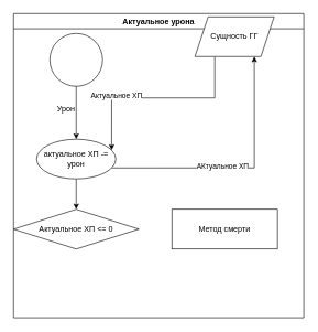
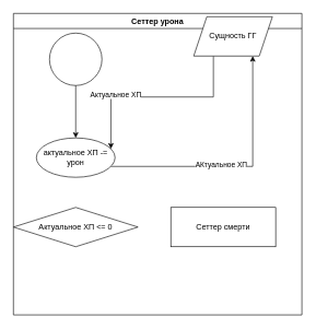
- <mxCell id="2" value="Актуальное урона" style="swimlane;whiteSpace=wrap;html=1;startSize=23;" vertex="1" parent="1"><mxGeometry x="20" y="20" width="440" height="460" as="geometry" /></mxCell>
+ <mxCell id="2" value="Сеттер урона" style="swimlane;whiteSpace=wrap;html=1;startSize=23;" vertex="1" parent="1"><mxGeometry x="20" y="20" width="440" height="460" as="geometry" /></mxCell>
- <mxCell id="14" value="Урон" style="text;html=1;strokeColor=none;fillColor=none;align=center;verticalAlign=middle;whiteSpace=wrap;rounded=0;" vertex="1" parent="2"><mxGeometry x="50" y="130" width="60" height="30" as="geometry" /></mxCell>
- <mxCell id="7" style="edgeStyle=orthogonalEdgeStyle;rounded=0;orthogonalLoop=1;jettySize=auto;html=1;exitX=0.5;exitY=1;exitDx=0;exitDy=0;entryX=0.5;entryY=0;entryDx=0;entryDy=0;" edge="1" parent="2" source="10" target="12"><mxGeometry relative="1" as="geometry" /></mxCell>
- <mxCell id="13" value="Метод смерти" style="rounded=0;whiteSpace=wrap;html=1;" vertex="1" parent="2"><mxGeometry x="240" y="296" width="160" height="60" as="geometry" /></mxCell>
+ <mxCell id="13" value="Сеттер смерти" style="rounded=0;whiteSpace=wrap;html=1;" vertex="1" parent="2"><mxGeometry x="240" y="296" width="160" height="60" as="geometry" /></mxCell>
